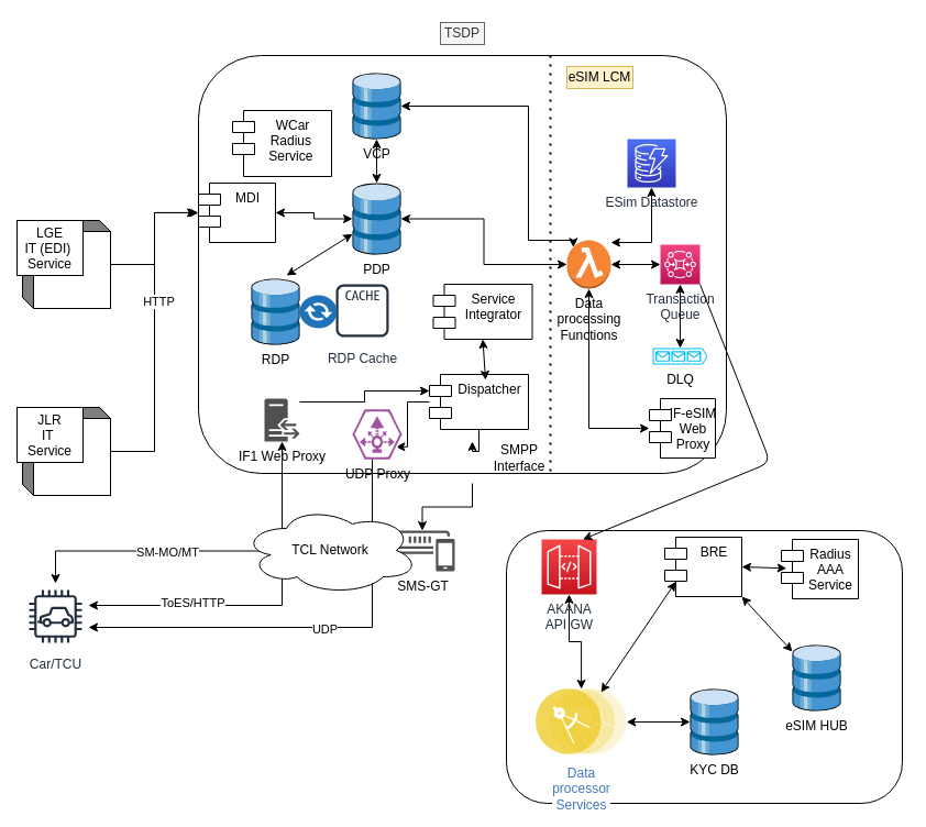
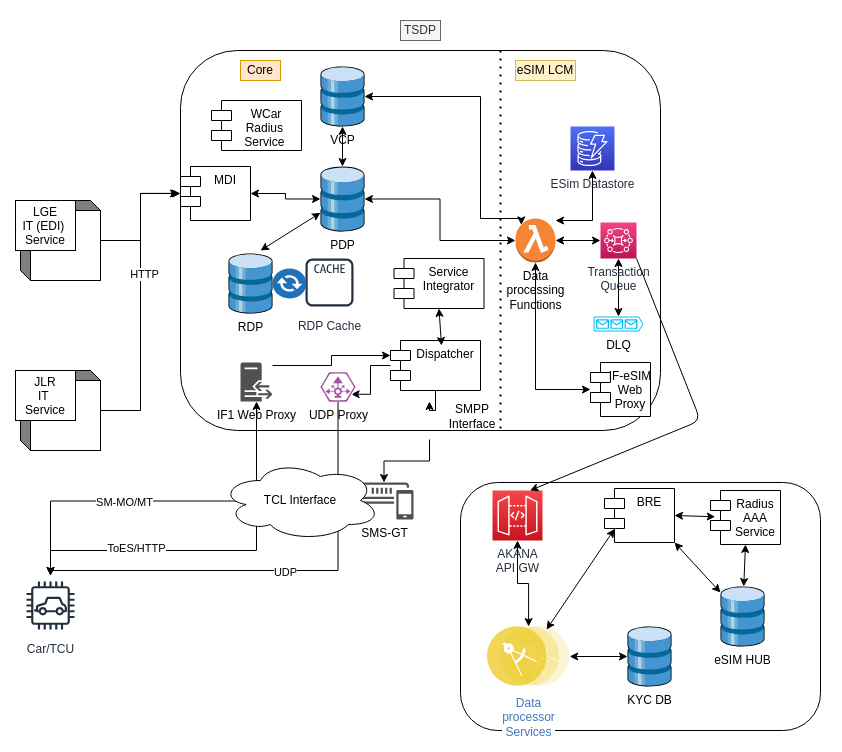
+ <mxCell id="15" value="Core" style="text;html=1;strokeColor=#d79b00;fillColor=#ffe6cc;align=center;verticalAlign=middle;whiteSpace=wrap;rounded=0;" vertex="1" parent="1"><mxGeometry x="240" y="60" width="40" height="20" as="geometry" /></mxCell>
- <mxCell id="65" value="WCar &#10;Radius &#10;Service " style="shape=module;align=left;spacingLeft=20;align=center;verticalAlign=top;" vertex="1" parent="1"><mxGeometry x="211" y="100" width="90" height="60" as="geometry" /></mxCell>
+ <mxCell id="65" value="WCar &#10;Radius &#10;Service " style="shape=module;align=left;spacingLeft=20;align=center;verticalAlign=top;" vertex="1" parent="1"><mxGeometry x="211" y="100" width="90" height="50" as="geometry" /></mxCell>
- <mxCell id="35" value="UDP Proxy" style="verticalLabelPosition=bottom;html=1;fillColor=#A153A0;strokeColor=#ffffff;verticalAlign=top;align=center;points=[[0,0.5,0],[0.125,0.25,0],[0.25,0,0],[0.5,0,0],[0.75,0,0],[0.875,0.25,0],[1,0.5,0],[0.875,0.75,0],[0.75,1,0],[0.5,1,0],[0.125,0.75,0]];pointerEvents=1;shape=mxgraph.cisco_safe.compositeIcon;bgIcon=ellipse;resIcon=mxgraph.cisco_safe.design.udp_director_2;" vertex="1" parent="1"><mxGeometry x="320" y="372" width="45" height="45" as="geometry" /></mxCell>
+ <mxCell id="35" value="UDP Proxy" style="verticalLabelPosition=bottom;html=1;fillColor=#A153A0;strokeColor=#ffffff;verticalAlign=top;align=center;points=[[0,0.5,0],[0.125,0.25,0],[0.25,0,0],[0.5,0,0],[0.75,0,0],[0.875,0.25,0],[1,0.5,0],[0.875,0.75,0],[0.75,1,0],[0.5,1,0],[0.125,0.75,0]];pointerEvents=1;shape=mxgraph.cisco_safe.compositeIcon;bgIcon=ellipse;resIcon=mxgraph.cisco_safe.design.udp_director_2;" vertex="1" parent="1"><mxGeometry x="320" y="372" width="35" height="29" as="geometry" /></mxCell>
- <mxCell id="39" value="TCL Network" style="ellipse;shape=cloud;whiteSpace=wrap;html=1;" vertex="1" parent="1"><mxGeometry x="220" y="460" width="160" height="80" as="geometry" /></mxCell>
+ <mxCell id="39" value="TCL Interface" style="ellipse;shape=cloud;whiteSpace=wrap;html=1;" vertex="1" parent="1"><mxGeometry x="220" y="460" width="160" height="80" as="geometry" /></mxCell>
- <mxCell id="12" value="Car/TCU" style="outlineConnect=0;fontColor=#232F3E;gradientColor=none;strokeColor=#232F3E;fillColor=#ffffff;dashed=0;verticalLabelPosition=bottom;verticalAlign=top;align=center;html=1;fontSize=12;fontStyle=0;aspect=fixed;shape=mxgraph.aws4.resourceIcon;resIcon=mxgraph.aws4.car;" vertex="1" parent="1"><mxGeometry x="20" y="530" width="60" height="60" as="geometry" /></mxCell>
+ <mxCell id="12" value="Car/TCU" style="outlineConnect=0;fontColor=#232F3E;gradientColor=none;strokeColor=#232F3E;fillColor=#ffffff;dashed=0;verticalLabelPosition=bottom;verticalAlign=top;align=center;html=1;fontSize=12;fontStyle=0;aspect=fixed;shape=mxgraph.aws4.resourceIcon;resIcon=mxgraph.aws4.car;" vertex="1" parent="1"><mxGeometry x="20" y="575" width="60" height="60" as="geometry" /></mxCell>
+ <mxCell id="67" value="" style="endArrow=classic;startArrow=classic;html=1;entryX=0.5;entryY=1;entryDx=0;entryDy=0;" edge="1" parent="1" source="64" target="63"><mxGeometry width="50" height="50" relative="1" as="geometry"><mxPoint x="730" y="590" as="sourcePoint" /><mxPoint x="780" y="540" as="targetPoint" /></mxGeometry></mxCell>
